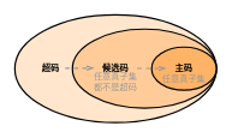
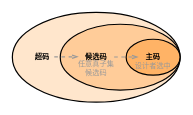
- <mxCell id="10" value="任意真子集" style="text;html=1;strokeColor=none;fillColor=none;align=center;verticalAlign=middle;whiteSpace=wrap;rounded=0;fontColor=#999999;" parent="1" vertex="1"><mxGeometry x="215" y="95" width="80" height="30" as="geometry" /></mxCell>
+ <mxCell id="10" value="设计者选中" style="text;html=1;strokeColor=none;fillColor=none;align=center;verticalAlign=middle;whiteSpace=wrap;rounded=0;fontColor=#999999;" parent="1" vertex="1"><mxGeometry x="215" y="95" width="80" height="30" as="geometry" /></mxCell>
- <mxCell id="11" value="任意真子集&lt;br&gt;都不是超码" style="text;html=1;strokeColor=none;fillColor=none;align=center;verticalAlign=middle;whiteSpace=wrap;rounded=0;fontColor=#999999;" parent="1" vertex="1"><mxGeometry x="120" y="98" width="80" height="30" as="geometry" /></mxCell>
+ <mxCell id="11" value="任意真子集&lt;br&gt;候选码" style="text;html=1;strokeColor=none;fillColor=none;align=center;verticalAlign=middle;whiteSpace=wrap;rounded=0;fontColor=#999999;" parent="1" vertex="1"><mxGeometry x="120" y="98" width="80" height="30" as="geometry" /></mxCell>
